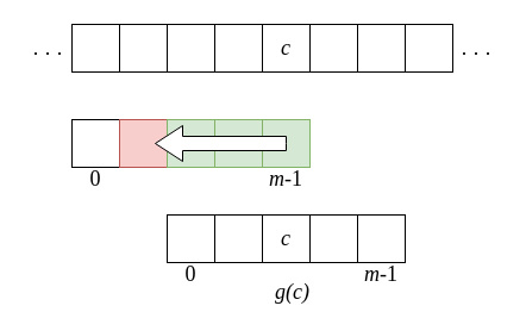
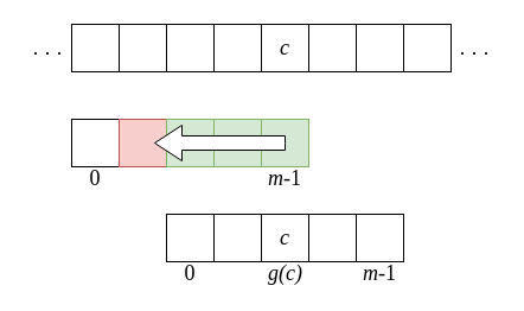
- <mxCell id="23" value="&lt;font style=&quot;font-size: 18px&quot; face=&quot;cm&quot;&gt;&lt;i&gt;g(c)&lt;/i&gt;&lt;/font&gt;" style="text;html=1;align=center;verticalAlign=middle;resizable=0;points=[];;autosize=1;" parent="1" vertex="1"><mxGeometry x="225" y="235" width="40" height="20" as="geometry" /></mxCell>
+ <mxCell id="23" value="&lt;font style=&quot;font-size: 18px&quot; face=&quot;cm&quot;&gt;&lt;i&gt;g(c)&lt;/i&gt;&lt;/font&gt;" style="text;html=1;align=center;verticalAlign=middle;resizable=0;points=[];;autosize=1;" parent="1" vertex="1"><mxGeometry x="220" y="220" width="40" height="20" as="geometry" /></mxCell>
